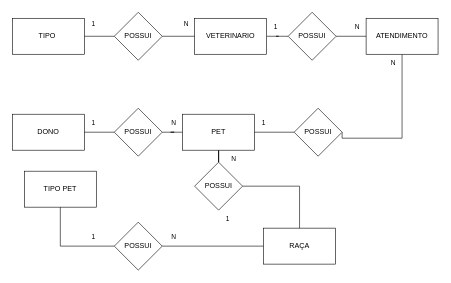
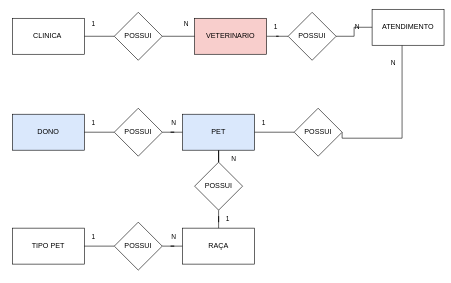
- <mxCell id="3" value="TIPO&lt;span style=&quot;white-space: pre;&quot;&gt; &lt;/span&gt;" style="rounded=0;whiteSpace=wrap;html=1;" vertex="1" parent="1"><mxGeometry x="20" y="30" width="120" height="60" as="geometry" /></mxCell>
+ <mxCell id="3" value="CLINICA&lt;span style=&quot;white-space: pre;&quot;&gt; &lt;/span&gt;" style="rounded=0;whiteSpace=wrap;html=1;" vertex="1" parent="1"><mxGeometry x="20" y="30" width="120" height="60" as="geometry" /></mxCell>
- <mxCell id="5" value="VETERINARIO" style="rounded=0;whiteSpace=wrap;html=1;" vertex="1" parent="1"><mxGeometry x="324" y="30" width="120" height="60" as="geometry" /></mxCell>
+ <mxCell id="5" value="VETERINARIO" style="rounded=0;whiteSpace=wrap;html=1;fillColor=#f8cecc;" vertex="1" parent="1"><mxGeometry x="324" y="30" width="120" height="60" as="geometry" /></mxCell>
- <mxCell id="7" value="ATENDIMENTO" style="rounded=0;whiteSpace=wrap;html=1;" vertex="1" parent="1"><mxGeometry x="610" y="30" width="120" height="60" as="geometry" /></mxCell>
+ <mxCell id="7" value="ATENDIMENTO" style="rounded=0;whiteSpace=wrap;html=1;" vertex="1" parent="1"><mxGeometry x="620" y="15" width="120" height="60" as="geometry" /></mxCell>
- <mxCell id="11" value="DONO" style="rounded=0;whiteSpace=wrap;html=1;" vertex="1" parent="1"><mxGeometry x="20" y="190" width="120" height="60" as="geometry" /></mxCell>
+ <mxCell id="11" value="DONO" style="rounded=0;whiteSpace=wrap;html=1;fillColor=#dae8fc;" vertex="1" parent="1"><mxGeometry x="20" y="190" width="120" height="60" as="geometry" /></mxCell>
- <mxCell id="10" value="PET" style="rounded=0;whiteSpace=wrap;html=1;" vertex="1" parent="1"><mxGeometry x="304" y="190" width="120" height="60" as="geometry" /></mxCell>
+ <mxCell id="10" value="PET" style="rounded=0;whiteSpace=wrap;html=1;fillColor=#dae8fc;" vertex="1" parent="1"><mxGeometry x="304" y="190" width="120" height="60" as="geometry" /></mxCell>
- <mxCell id="14" value="TIPO PET" style="rounded=0;whiteSpace=wrap;html=1;" vertex="1" parent="1"><mxGeometry x="40" y="285" width="120" height="60" as="geometry" /></mxCell>
+ <mxCell id="14" value="TIPO PET" style="rounded=0;whiteSpace=wrap;html=1;" vertex="1" parent="1"><mxGeometry x="20" y="380" width="120" height="60" as="geometry" /></mxCell>
- <mxCell id="13" value="RAÇA" style="rounded=0;whiteSpace=wrap;html=1;" vertex="1" parent="1"><mxGeometry x="439" y="380" width="120" height="60" as="geometry" /></mxCell>
+ <mxCell id="13" value="RAÇA" style="rounded=0;whiteSpace=wrap;html=1;" vertex="1" parent="1"><mxGeometry x="304" y="380" width="120" height="60" as="geometry" /></mxCell>
